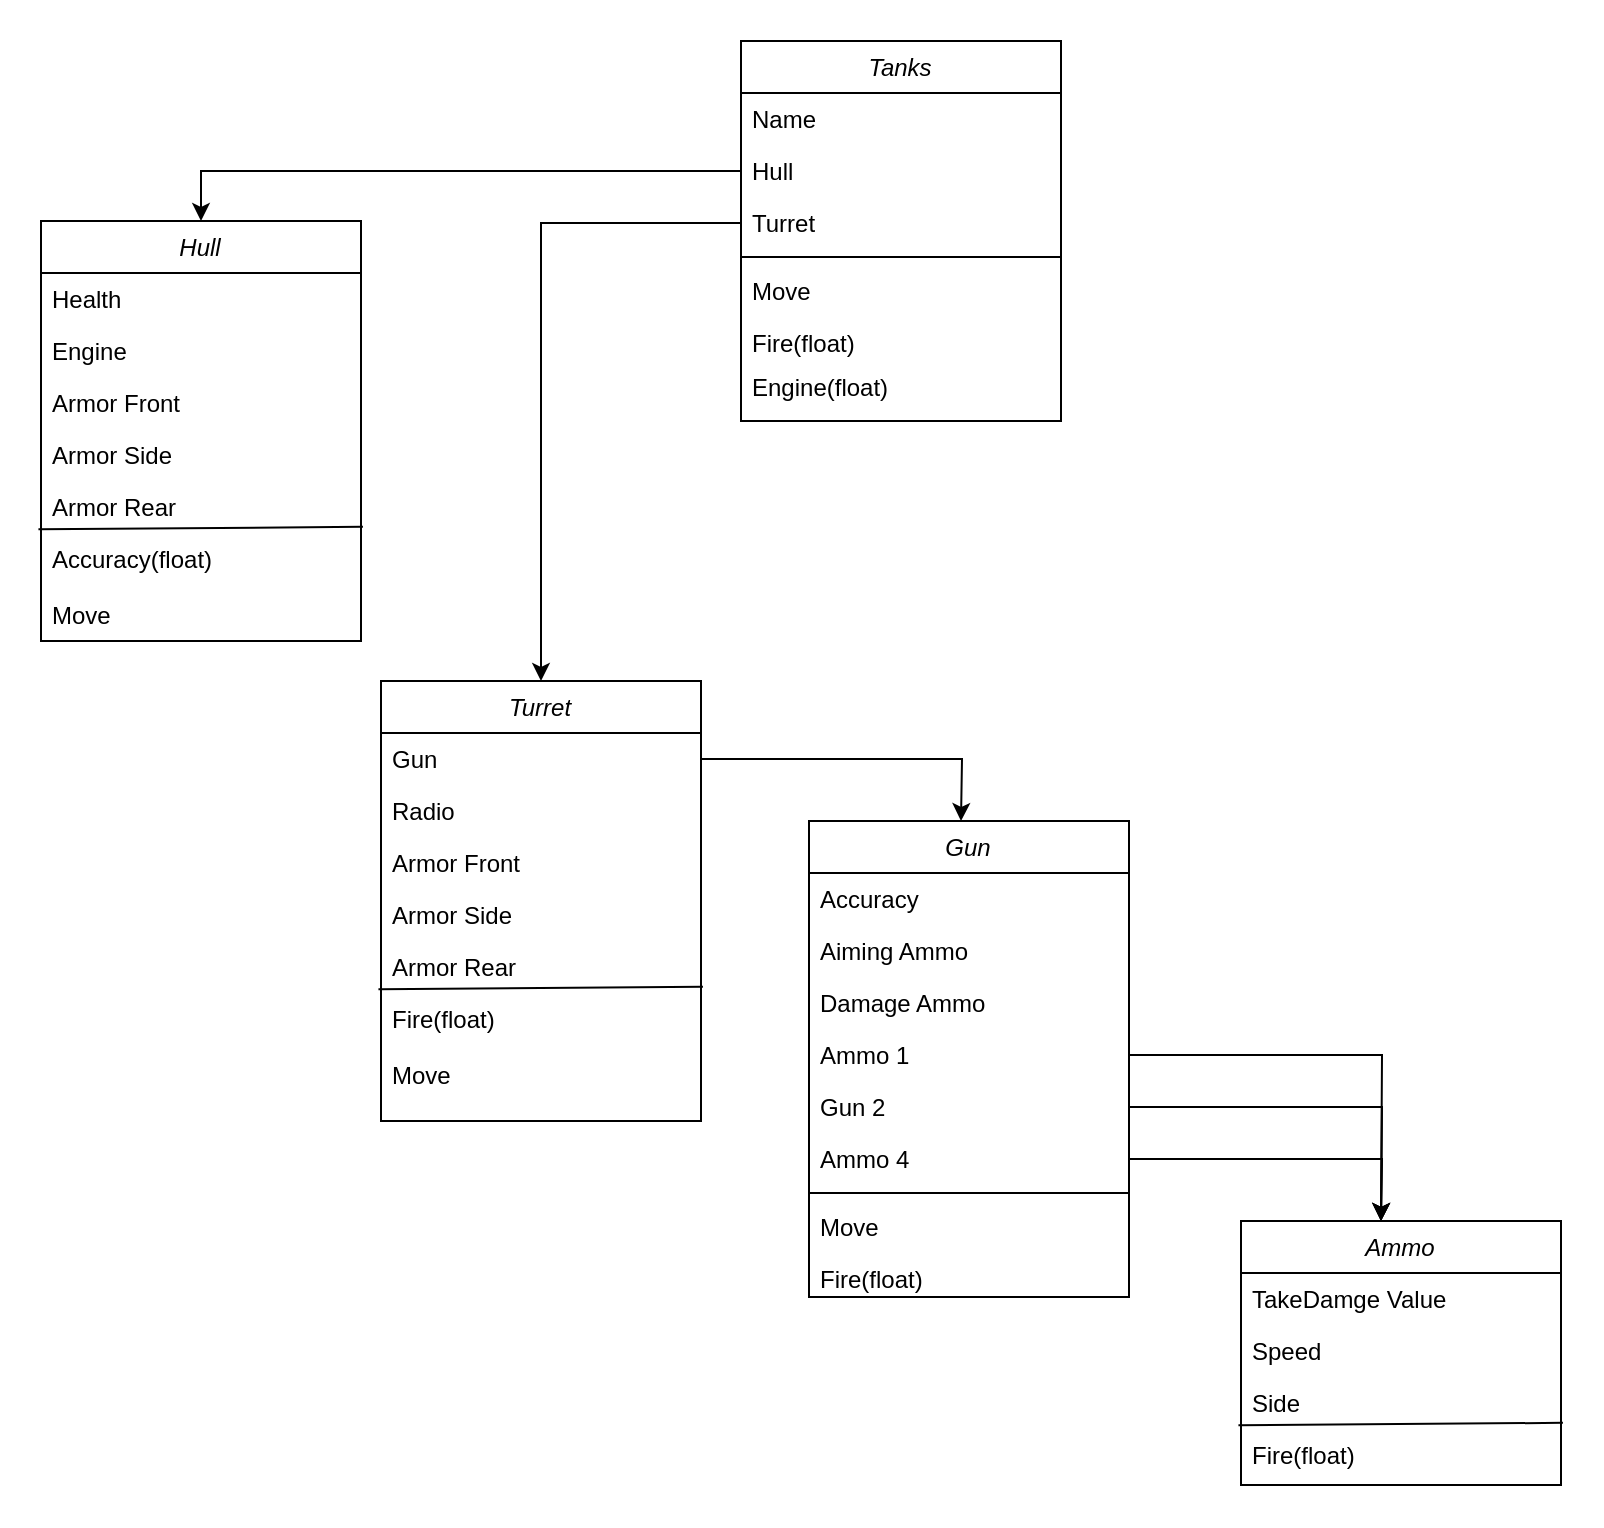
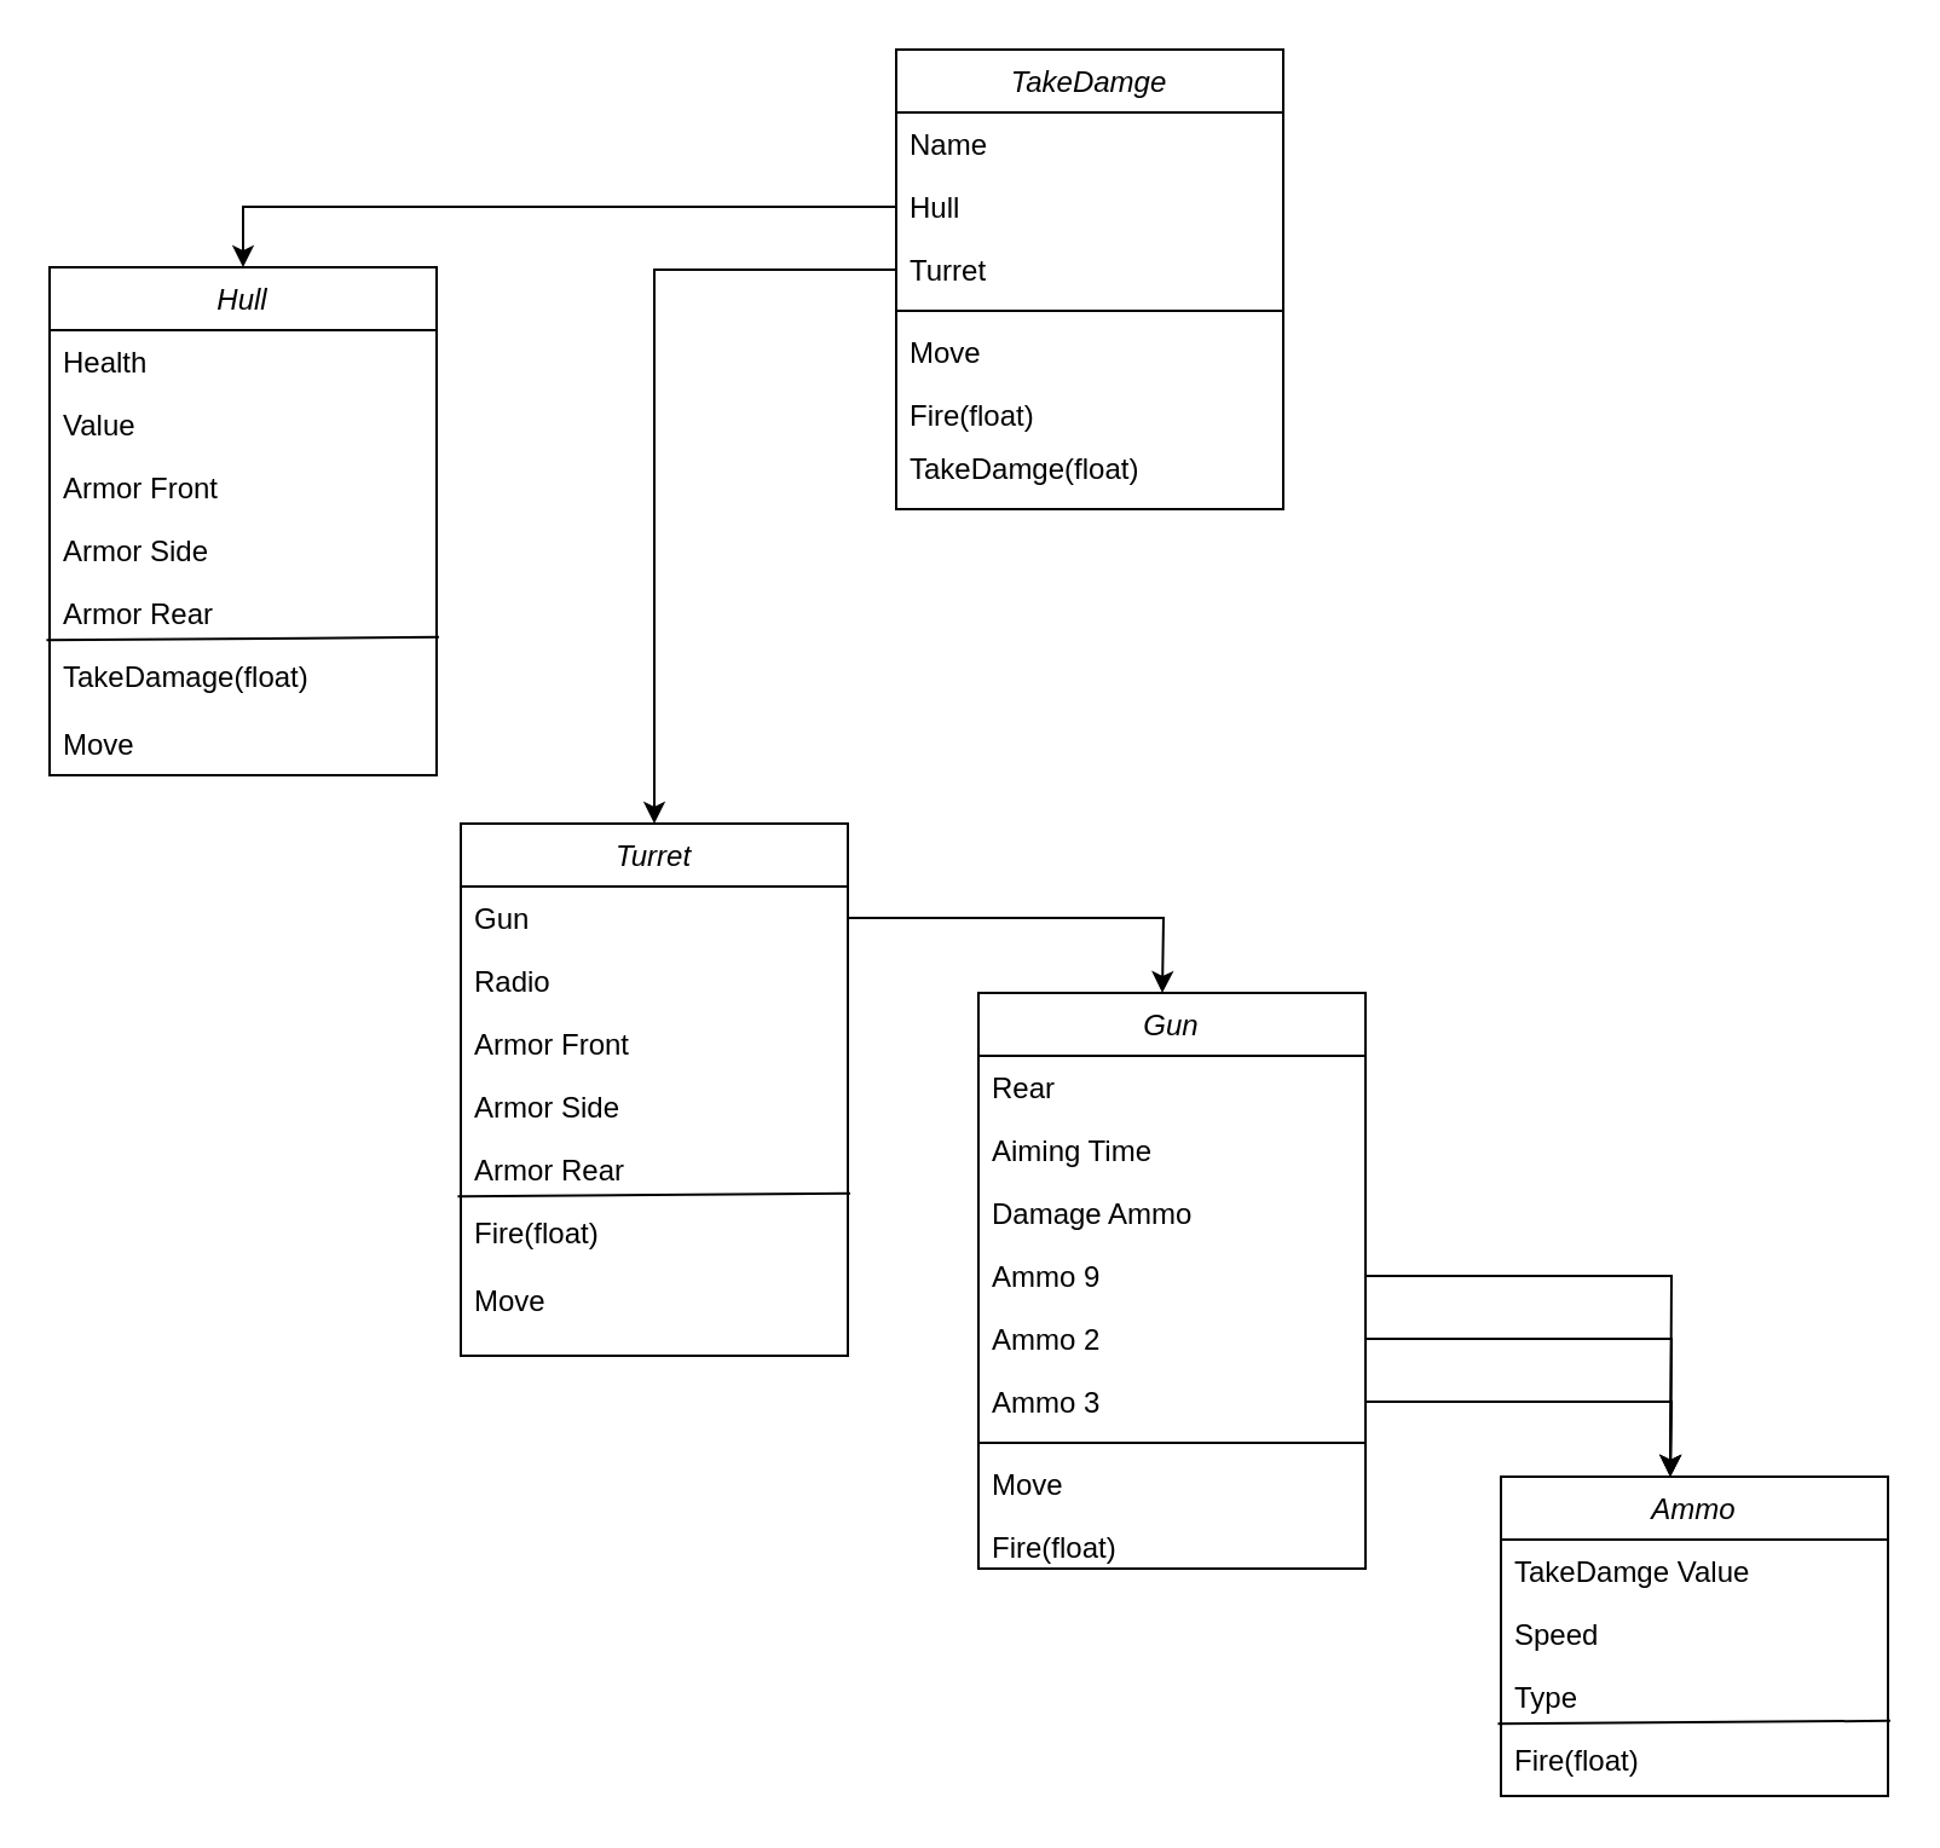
- <mxCell id="2" value="Tanks" style="swimlane;fontStyle=2;align=center;verticalAlign=top;childLayout=stackLayout;horizontal=1;startSize=26;horizontalStack=0;resizeParent=1;resizeLast=0;collapsible=1;marginBottom=0;rounded=0;shadow=0;strokeWidth=1;" parent="1" vertex="1"><mxGeometry x="370" y="20" width="160" height="190" as="geometry"><mxRectangle x="230" y="140" width="160" height="26" as="alternateBounds" /></mxGeometry></mxCell>
+ <mxCell id="2" value="TakeDamge" style="swimlane;fontStyle=2;align=center;verticalAlign=top;childLayout=stackLayout;horizontal=1;startSize=26;horizontalStack=0;resizeParent=1;resizeLast=0;collapsible=1;marginBottom=0;rounded=0;shadow=0;strokeWidth=1;" parent="1" vertex="1"><mxGeometry x="370" y="20" width="160" height="190" as="geometry"><mxRectangle x="230" y="140" width="160" height="26" as="alternateBounds" /></mxGeometry></mxCell>
- <mxCell id="12" value="Engine" style="text;align=left;verticalAlign=top;spacingLeft=4;spacingRight=4;overflow=hidden;rotatable=0;points=[[0,0.5],[1,0.5]];portConstraint=eastwest;rounded=0;shadow=0;html=0;" vertex="1" parent="10"><mxGeometry y="52" width="160" height="26" as="geometry" /></mxCell>
+ <mxCell id="12" value="Value" style="text;align=left;verticalAlign=top;spacingLeft=4;spacingRight=4;overflow=hidden;rotatable=0;points=[[0,0.5],[1,0.5]];portConstraint=eastwest;rounded=0;shadow=0;html=0;" vertex="1" parent="10"><mxGeometry y="52" width="160" height="26" as="geometry" /></mxCell>
- <mxCell id="9" value="Engine(float)" style="text;align=left;verticalAlign=top;spacingLeft=4;spacingRight=4;overflow=hidden;rotatable=0;points=[[0,0.5],[1,0.5]];portConstraint=eastwest;" vertex="1" parent="2"><mxGeometry y="160" width="160" height="26" as="geometry" /></mxCell>
+ <mxCell id="9" value="TakeDamge(float)" style="text;align=left;verticalAlign=top;spacingLeft=4;spacingRight=4;overflow=hidden;rotatable=0;points=[[0,0.5],[1,0.5]];portConstraint=eastwest;" vertex="1" parent="2"><mxGeometry y="160" width="160" height="26" as="geometry" /></mxCell>
- <mxCell id="17" value="Accuracy(float)" style="text;align=left;verticalAlign=top;spacingLeft=4;spacingRight=4;overflow=hidden;rotatable=0;points=[[0,0.5],[1,0.5]];portConstraint=eastwest;" vertex="1" parent="10"><mxGeometry y="156" width="160" height="28" as="geometry" /></mxCell>
+ <mxCell id="17" value="TakeDamage(float)" style="text;align=left;verticalAlign=top;spacingLeft=4;spacingRight=4;overflow=hidden;rotatable=0;points=[[0,0.5],[1,0.5]];portConstraint=eastwest;" vertex="1" parent="10"><mxGeometry y="156" width="160" height="28" as="geometry" /></mxCell>
- <mxCell id="32" value="Accuracy" style="text;align=left;verticalAlign=top;spacingLeft=4;spacingRight=4;overflow=hidden;rotatable=0;points=[[0,0.5],[1,0.5]];portConstraint=eastwest;rounded=0;shadow=0;html=0;" vertex="1" parent="31"><mxGeometry y="26" width="160" height="26" as="geometry" /></mxCell>
+ <mxCell id="32" value="Rear" style="text;align=left;verticalAlign=top;spacingLeft=4;spacingRight=4;overflow=hidden;rotatable=0;points=[[0,0.5],[1,0.5]];portConstraint=eastwest;rounded=0;shadow=0;html=0;" vertex="1" parent="31"><mxGeometry y="26" width="160" height="26" as="geometry" /></mxCell>
- <mxCell id="33" value="Aiming Ammo" style="text;align=left;verticalAlign=top;spacingLeft=4;spacingRight=4;overflow=hidden;rotatable=0;points=[[0,0.5],[1,0.5]];portConstraint=eastwest;rounded=0;shadow=0;html=0;" vertex="1" parent="31"><mxGeometry y="52" width="160" height="26" as="geometry" /></mxCell>
+ <mxCell id="33" value="Aiming Time" style="text;align=left;verticalAlign=top;spacingLeft=4;spacingRight=4;overflow=hidden;rotatable=0;points=[[0,0.5],[1,0.5]];portConstraint=eastwest;rounded=0;shadow=0;html=0;" vertex="1" parent="31"><mxGeometry y="52" width="160" height="26" as="geometry" /></mxCell>
- <mxCell id="36" value="Ammo 1" style="text;align=left;verticalAlign=top;spacingLeft=4;spacingRight=4;overflow=hidden;rotatable=0;points=[[0,0.5],[1,0.5]];portConstraint=eastwest;rounded=0;shadow=0;html=0;" vertex="1" parent="31"><mxGeometry y="104" width="160" height="26" as="geometry" /></mxCell>
+ <mxCell id="36" value="Ammo 9" style="text;align=left;verticalAlign=top;spacingLeft=4;spacingRight=4;overflow=hidden;rotatable=0;points=[[0,0.5],[1,0.5]];portConstraint=eastwest;rounded=0;shadow=0;html=0;" vertex="1" parent="31"><mxGeometry y="104" width="160" height="26" as="geometry" /></mxCell>
- <mxCell id="38" value="Gun 2" style="text;align=left;verticalAlign=top;spacingLeft=4;spacingRight=4;overflow=hidden;rotatable=0;points=[[0,0.5],[1,0.5]];portConstraint=eastwest;rounded=0;shadow=0;html=0;" vertex="1" parent="31"><mxGeometry y="130" width="160" height="26" as="geometry" /></mxCell>
+ <mxCell id="38" value="Ammo 2" style="text;align=left;verticalAlign=top;spacingLeft=4;spacingRight=4;overflow=hidden;rotatable=0;points=[[0,0.5],[1,0.5]];portConstraint=eastwest;rounded=0;shadow=0;html=0;" vertex="1" parent="31"><mxGeometry y="130" width="160" height="26" as="geometry" /></mxCell>
- <mxCell id="40" value="Ammo 4" style="text;align=left;verticalAlign=top;spacingLeft=4;spacingRight=4;overflow=hidden;rotatable=0;points=[[0,0.5],[1,0.5]];portConstraint=eastwest;" vertex="1" parent="31"><mxGeometry y="156" width="160" height="26" as="geometry" /></mxCell>
+ <mxCell id="40" value="Ammo 3" style="text;align=left;verticalAlign=top;spacingLeft=4;spacingRight=4;overflow=hidden;rotatable=0;points=[[0,0.5],[1,0.5]];portConstraint=eastwest;" vertex="1" parent="31"><mxGeometry y="156" width="160" height="26" as="geometry" /></mxCell>
- <mxCell id="48" value="Side" style="text;align=left;verticalAlign=top;spacingLeft=4;spacingRight=4;overflow=hidden;rotatable=0;points=[[0,0.5],[1,0.5]];portConstraint=eastwest;" vertex="1" parent="44"><mxGeometry y="78" width="160" height="26" as="geometry" /></mxCell>
+ <mxCell id="48" value="Type" style="text;align=left;verticalAlign=top;spacingLeft=4;spacingRight=4;overflow=hidden;rotatable=0;points=[[0,0.5],[1,0.5]];portConstraint=eastwest;" vertex="1" parent="44"><mxGeometry y="78" width="160" height="26" as="geometry" /></mxCell>
